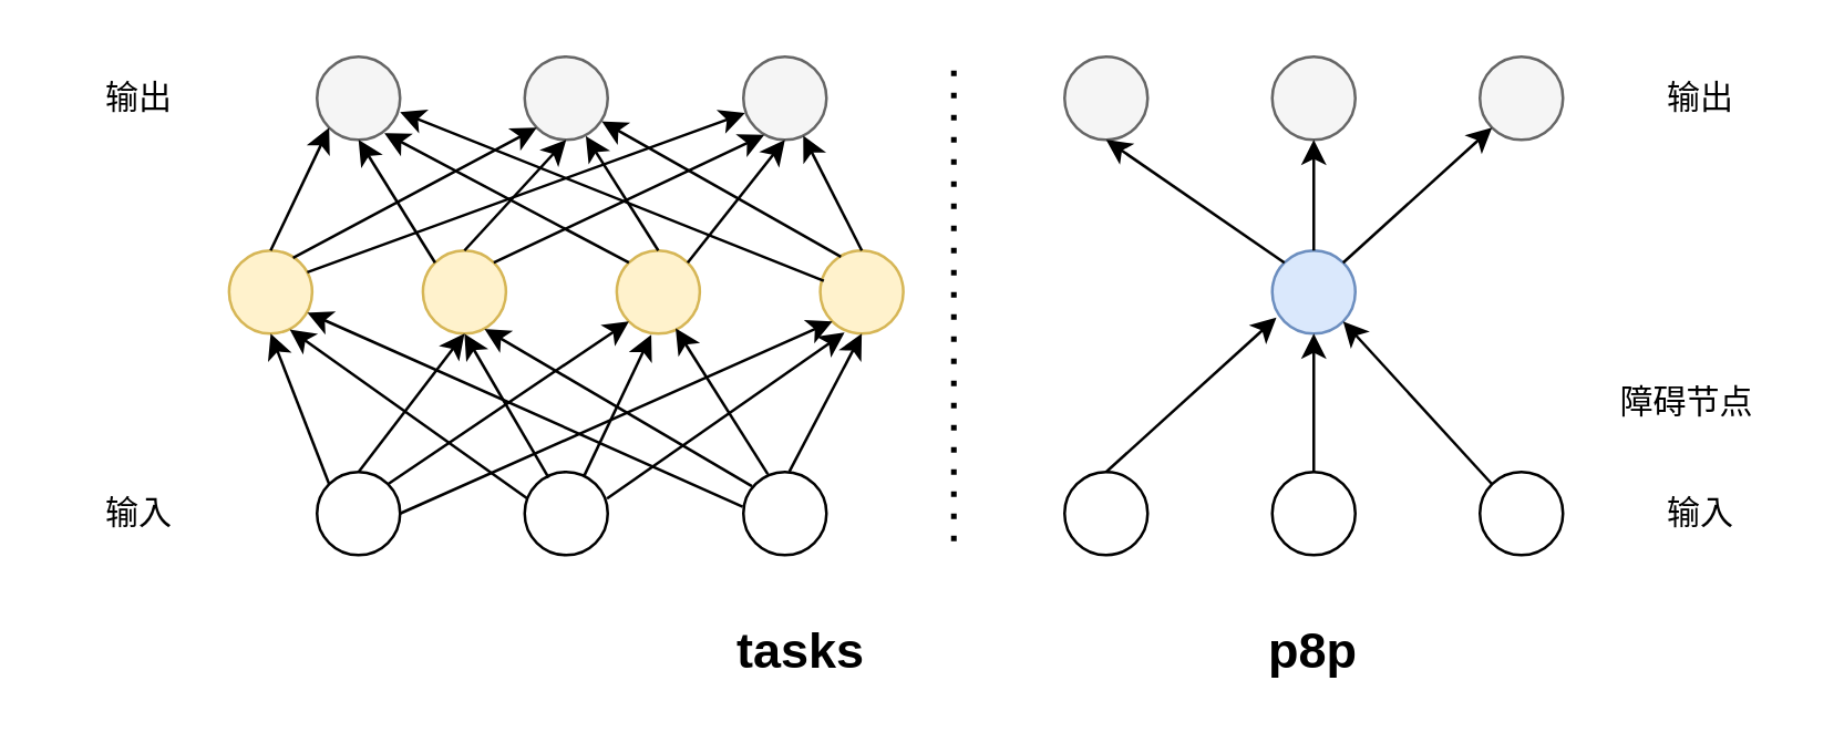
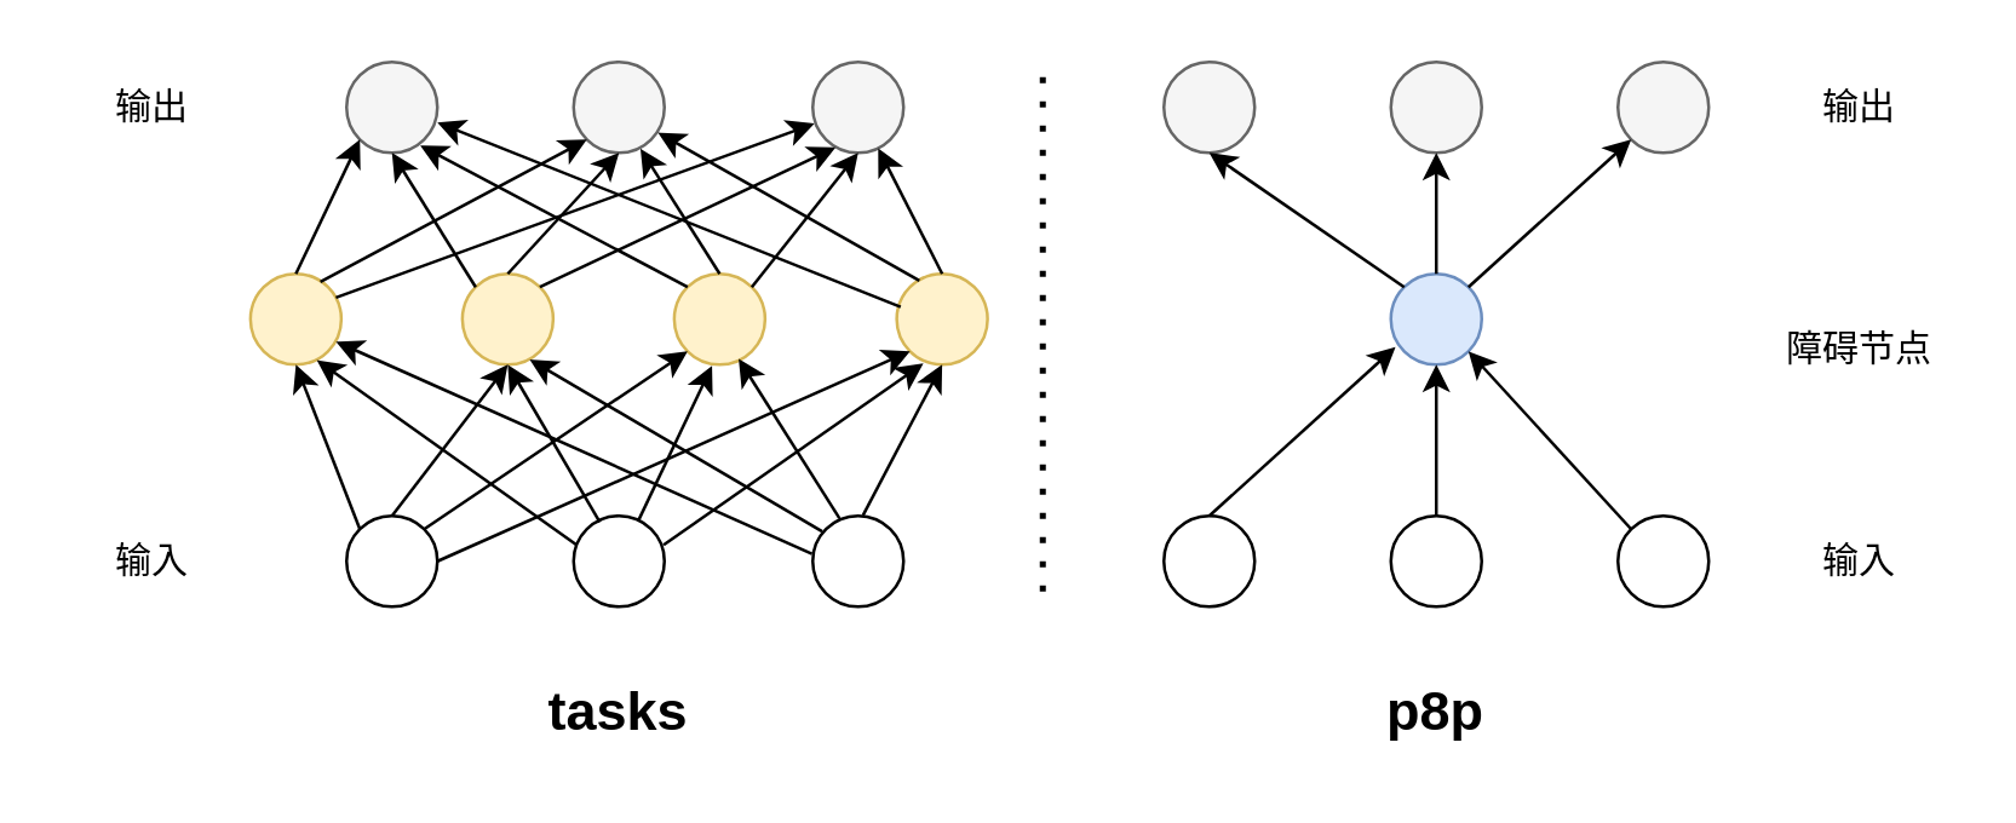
- <mxCell id="55" value="障碍节点" style="text;html=1;strokeColor=none;fillColor=none;align=center;verticalAlign=middle;whiteSpace=wrap;rounded=0;" parent="1" vertex="1"><mxGeometry x="579" y="130" width="60" height="30" as="geometry" /></mxCell>
+ <mxCell id="55" value="障碍节点" style="text;html=1;strokeColor=none;fillColor=none;align=center;verticalAlign=middle;whiteSpace=wrap;rounded=0;" parent="1" vertex="1"><mxGeometry x="584" y="100" width="60" height="30" as="geometry" /></mxCell>
- <mxCell id="38" value="&lt;font style=&quot;font-size: 18px;&quot;&gt;&lt;b&gt;tasks&lt;/b&gt;&lt;/font&gt;" style="text;html=1;strokeColor=none;fillColor=none;align=center;verticalAlign=middle;whiteSpace=wrap;rounded=0;" parent="1" vertex="1"><mxGeometry x="259" y="220" width="60" height="30" as="geometry" /></mxCell>
+ <mxCell id="38" value="&lt;font style=&quot;font-size: 18px;&quot;&gt;&lt;b&gt;tasks&lt;/b&gt;&lt;/font&gt;" style="text;html=1;strokeColor=none;fillColor=none;align=center;verticalAlign=middle;whiteSpace=wrap;rounded=0;" parent="1" vertex="1"><mxGeometry x="174" y="220" width="60" height="30" as="geometry" /></mxCell>
